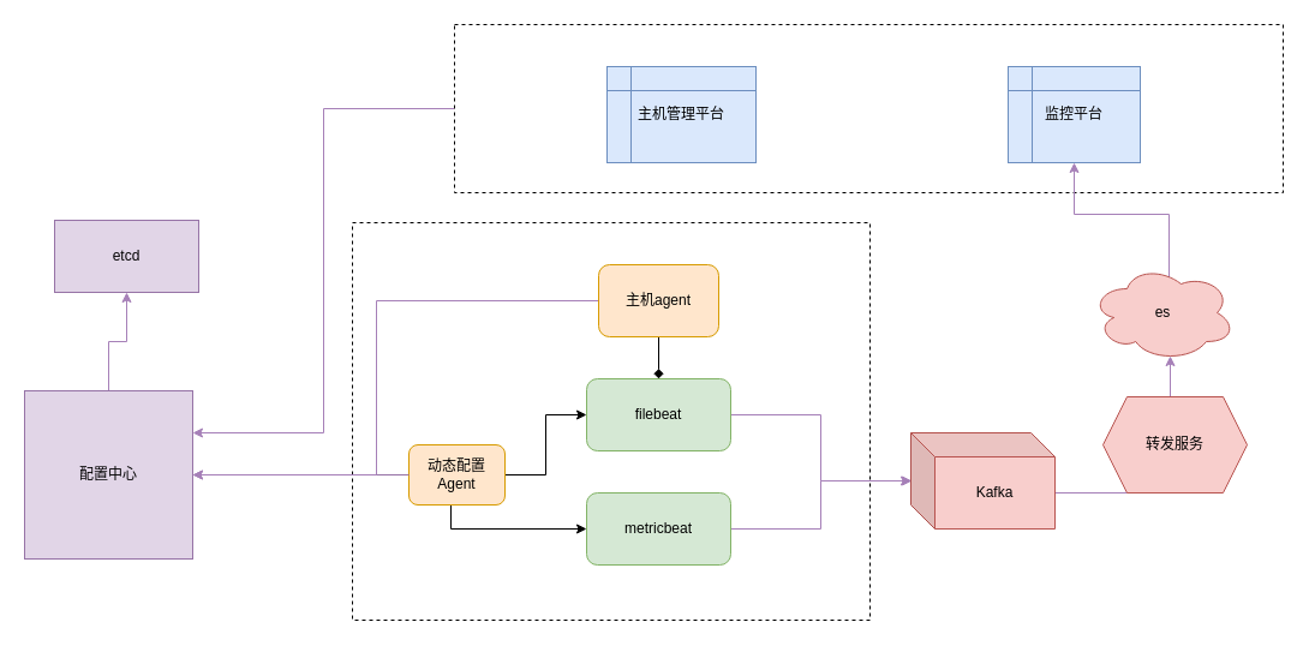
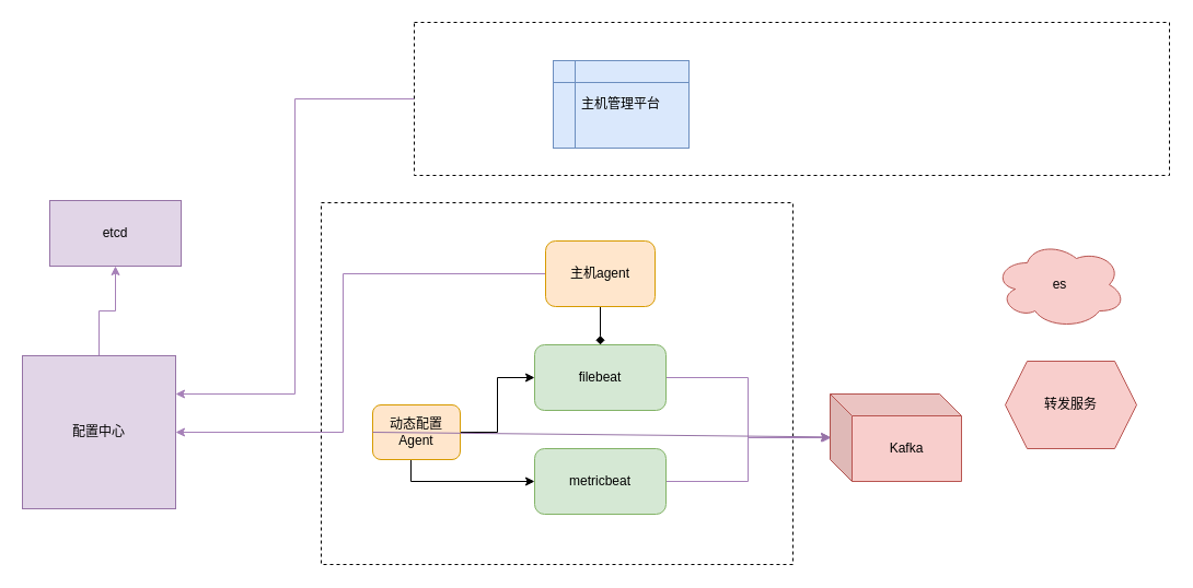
- <mxCell id="21" value="监控平台" style="shape=internalStorage;whiteSpace=wrap;html=1;backgroundOutline=1;strokeColor=#6c8ebf;fillColor=#dae8fc;" vertex="1" parent="1"><mxGeometry x="839" y="55" width="110" height="80" as="geometry" /></mxCell>
- <mxCell id="16" style="edgeStyle=orthogonalEdgeStyle;rounded=0;orthogonalLoop=1;jettySize=auto;html=1;exitX=0.625;exitY=0.2;exitDx=0;exitDy=0;exitPerimeter=0;strokeColor=#A680B8;" edge="1" parent="1" source="17" target="21"><mxGeometry relative="1" as="geometry"><Array as="points"><mxPoint x="973" y="236" /><mxPoint x="973" y="178" /><mxPoint x="894" y="178" /></Array></mxGeometry></mxCell>
- <mxCell id="14" value="" style="endArrow=classic;html=1;exitX=0;exitY=0.5;exitDx=0;exitDy=0;fillColor=#e1d5e7;strokeColor=#9673a6;" edge="1" parent="1" source="9" target="6"><mxGeometry width="50" height="50" relative="1" as="geometry"><mxPoint x="368" y="420" as="sourcePoint" /><mxPoint x="418" y="370" as="targetPoint" /></mxGeometry></mxCell>
+ <mxCell id="14" value="" style="endArrow=classic;html=1;exitX=0;exitY=0.5;exitDx=0;exitDy=0;fillColor=#e1d5e7;strokeColor=#9673a6;" edge="1" parent="1" source="9" target="23"><mxGeometry width="50" height="50" relative="1" as="geometry"><mxPoint x="368" y="420" as="sourcePoint" /><mxPoint x="418" y="370" as="targetPoint" /></mxGeometry></mxCell>
- <mxCell id="22" style="edgeStyle=orthogonalEdgeStyle;rounded=0;orthogonalLoop=1;jettySize=auto;html=1;exitX=0;exitY=0;exitDx=120;exitDy=50;exitPerimeter=0;entryX=0.55;entryY=0.95;entryDx=0;entryDy=0;entryPerimeter=0;strokeColor=#A680B8;" edge="1" parent="1" source="23" target="17"><mxGeometry relative="1" as="geometry" /></mxCell>
